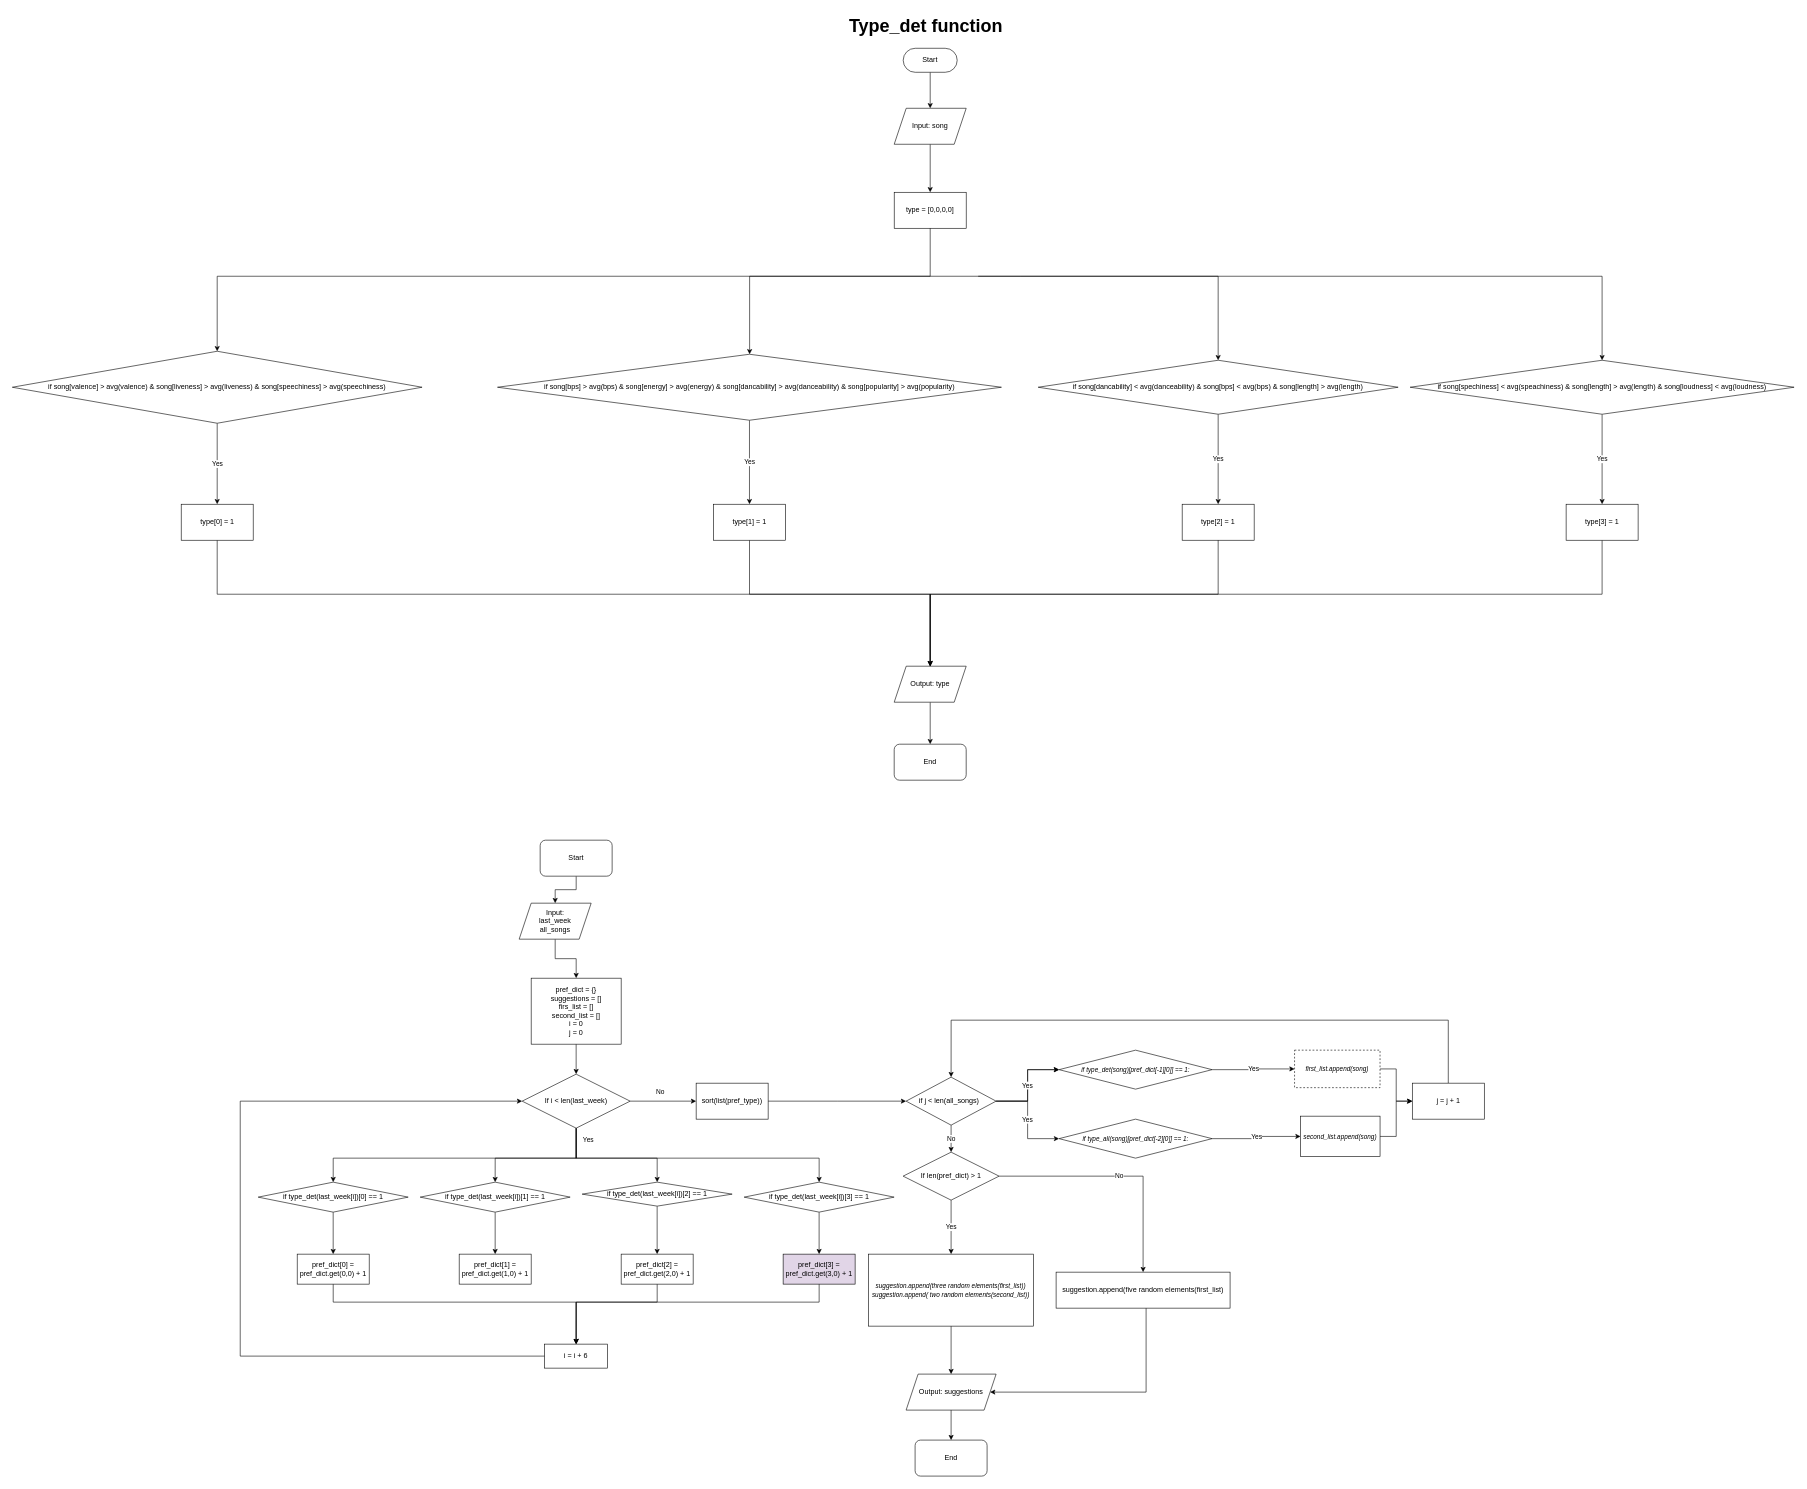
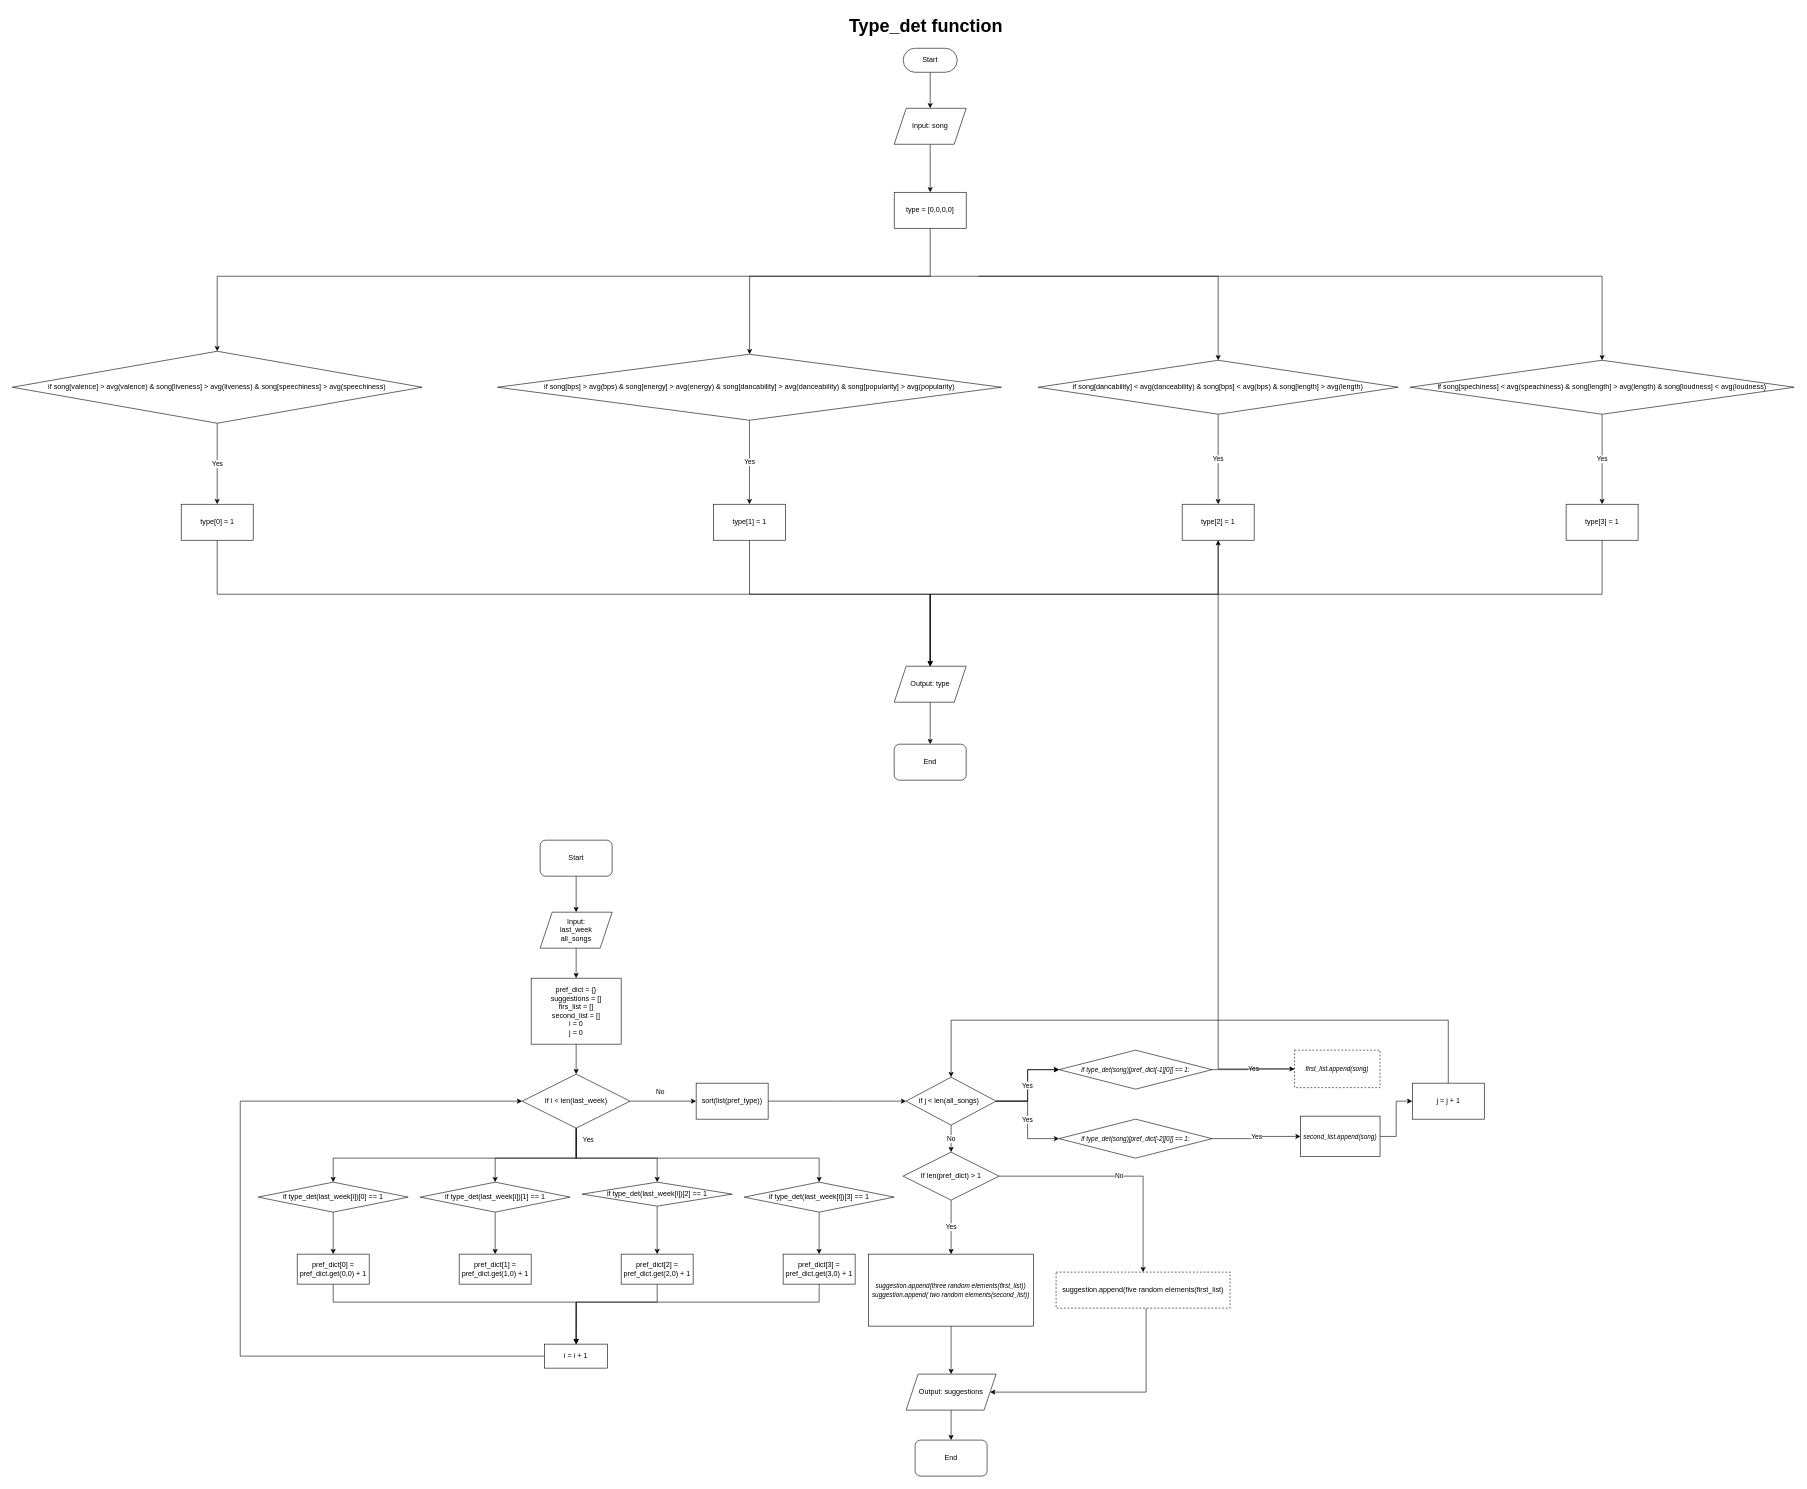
- <mxCell id="33" value="Input:&lt;br&gt;last_week&lt;br&gt;all_songs" style="shape=parallelogram;perimeter=parallelogramPerimeter;whiteSpace=wrap;html=1;fixedSize=1;" parent="1" vertex="1"><mxGeometry x="864.85" y="1505" width="120" height="60" as="geometry" /></mxCell>
+ <mxCell id="33" value="Input:&lt;br&gt;last_week&lt;br&gt;all_songs" style="shape=parallelogram;perimeter=parallelogramPerimeter;whiteSpace=wrap;html=1;fixedSize=1;" parent="1" vertex="1"><mxGeometry x="899.85" y="1520" width="120" height="60" as="geometry" /></mxCell>
- <mxCell id="73" value="" style="edgeStyle=orthogonalEdgeStyle;rounded=0;orthogonalLoop=1;jettySize=auto;html=1;fontFamily=Helvetica;fontSize=30;" parent="1" source="74" target="78" edge="1"><mxGeometry relative="1" as="geometry" /></mxCell>
+ <mxCell id="73" value="" style="edgeStyle=orthogonalEdgeStyle;rounded=0;orthogonalLoop=1;jettySize=auto;html=1;fontFamily=Helvetica;fontSize=30;" parent="1" source="74" target="23" edge="1"><mxGeometry relative="1" as="geometry" /></mxCell>
- <mxCell id="72" value="&lt;span id=&quot;docs-internal-guid-f18ce04e-7fff-1ee7-1b12-49b29155c0e8&quot;&gt;&lt;span style=&quot;font-size: 8pt; background-color: rgb(255, 255, 255); font-style: italic; font-variant-numeric: normal; font-variant-east-asian: normal; vertical-align: baseline;&quot;&gt;if type_all(song)[pref_dict[-2][0]] == 1:&lt;/span&gt;&lt;/span&gt;" style="rhombus;whiteSpace=wrap;html=1;" parent="1" vertex="1"><mxGeometry x="1764.85" y="1865" width="255" height="65" as="geometry" /></mxCell>
+ <mxCell id="72" value="&lt;span id=&quot;docs-internal-guid-f18ce04e-7fff-1ee7-1b12-49b29155c0e8&quot;&gt;&lt;span style=&quot;font-size: 8pt; background-color: rgb(255, 255, 255); font-style: italic; font-variant-numeric: normal; font-variant-east-asian: normal; vertical-align: baseline;&quot;&gt;if type_det(song)[pref_dict[-2][0]] == 1:&lt;/span&gt;&lt;/span&gt;" style="rhombus;whiteSpace=wrap;html=1;" parent="1" vertex="1"><mxGeometry x="1764.85" y="1865" width="255" height="65" as="geometry" /></mxCell>
- <mxCell id="56" value="pref_dict[3] = pref_dict.get(3,0) + 1" style="rounded=0;whiteSpace=wrap;html=1;fillColor=#e1d5e7;" parent="1" vertex="1"><mxGeometry x="1304.85" y="2090" width="120" height="50" as="geometry" /></mxCell>
+ <mxCell id="56" value="pref_dict[3] = pref_dict.get(3,0) + 1" style="rounded=0;whiteSpace=wrap;html=1;" parent="1" vertex="1"><mxGeometry x="1304.85" y="2090" width="120" height="50" as="geometry" /></mxCell>
- <mxCell id="85" value="suggestion.append(five random elements(first_list)" style="rounded=0;whiteSpace=wrap;html=1;fontFamily=Helvetica;" parent="1" vertex="1"><mxGeometry x="1759.85" y="2120" width="290" height="60" as="geometry" /></mxCell>
+ <mxCell id="85" value="suggestion.append(five random elements(first_list)" style="rounded=0;whiteSpace=wrap;html=1;fontFamily=Helvetica;dashed=1;" parent="1" vertex="1"><mxGeometry x="1759.85" y="2120" width="290" height="60" as="geometry" /></mxCell>
- <mxCell id="58" value="i = i + 6" style="rounded=0;whiteSpace=wrap;html=1;" parent="1" vertex="1"><mxGeometry x="907.35" y="2240" width="105" height="40" as="geometry" /></mxCell>
+ <mxCell id="58" value="i = i + 1" style="rounded=0;whiteSpace=wrap;html=1;" parent="1" vertex="1"><mxGeometry x="907.35" y="2240" width="105" height="40" as="geometry" /></mxCell>
